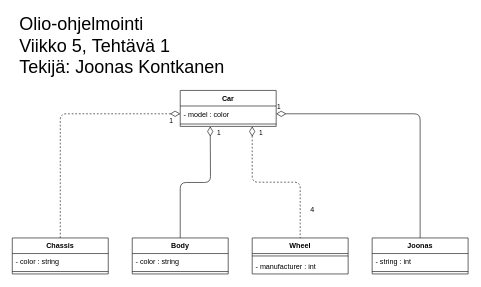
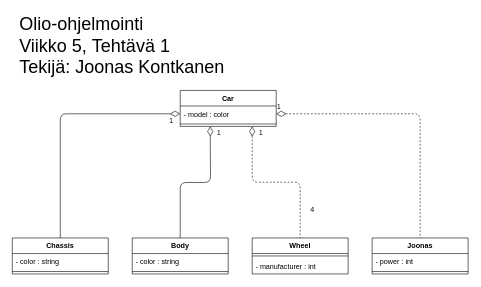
- <mxCell id="20" value="1" style="endArrow=none;html=1;endSize=12;startArrow=diamondThin;startSize=14;startFill=0;edgeStyle=orthogonalEdgeStyle;align=left;verticalAlign=bottom;exitX=1;exitY=0.5;exitDx=0;exitDy=0;entryX=0.5;entryY=0;entryDx=0;entryDy=0;endFill=0;" edge="1" parent="1" source="3" target="8"><mxGeometry x="-1" y="3" relative="1" as="geometry"><mxPoint x="350" y="460" as="sourcePoint" /><mxPoint x="510" y="460" as="targetPoint" /><Array as="points"><mxPoint x="700" y="189" /></Array></mxGeometry></mxCell>
+ <mxCell id="20" value="1" style="endArrow=none;html=1;endSize=12;startArrow=diamondThin;startSize=14;startFill=0;edgeStyle=orthogonalEdgeStyle;align=left;verticalAlign=bottom;exitX=1;exitY=0.5;exitDx=0;exitDy=0;entryX=0.5;entryY=0;entryDx=0;entryDy=0;endFill=0;dashed=1;" edge="1" parent="1" source="3" target="8"><mxGeometry x="-1" y="3" relative="1" as="geometry"><mxPoint x="350" y="460" as="sourcePoint" /><mxPoint x="510" y="460" as="targetPoint" /><Array as="points"><mxPoint x="700" y="189" /></Array></mxGeometry></mxCell>
- <mxCell id="17" value="1" style="endArrow=none;html=1;endSize=12;startArrow=diamondThin;startSize=14;startFill=0;edgeStyle=orthogonalEdgeStyle;align=left;verticalAlign=bottom;entryX=0.5;entryY=0;entryDx=0;entryDy=0;exitX=0;exitY=0.5;exitDx=0;exitDy=0;endFill=0;dashed=1;" edge="1" parent="1" source="3" target="14"><mxGeometry x="-0.902" y="21" relative="1" as="geometry"><mxPoint x="341" y="300" as="sourcePoint" /><mxPoint x="510" y="460" as="targetPoint" /><mxPoint as="offset" /></mxGeometry></mxCell>
+ <mxCell id="17" value="1" style="endArrow=none;html=1;endSize=12;startArrow=diamondThin;startSize=14;startFill=0;edgeStyle=orthogonalEdgeStyle;align=left;verticalAlign=bottom;entryX=0.5;entryY=0;entryDx=0;entryDy=0;exitX=0;exitY=0.5;exitDx=0;exitDy=0;endFill=0;" edge="1" parent="1" source="3" target="14"><mxGeometry x="-0.902" y="21" relative="1" as="geometry"><mxPoint x="341" y="300" as="sourcePoint" /><mxPoint x="510" y="460" as="targetPoint" /><mxPoint as="offset" /></mxGeometry></mxCell>
- <mxCell id="9" value="- string : int" style="text;strokeColor=none;fillColor=none;align=left;verticalAlign=top;spacingLeft=4;spacingRight=4;overflow=hidden;rotatable=0;points=[[0,0.5],[1,0.5]];portConstraint=eastwest;" vertex="1" parent="8"><mxGeometry y="26" width="160" height="26" as="geometry" /></mxCell>
+ <mxCell id="9" value="- power : int" style="text;strokeColor=none;fillColor=none;align=left;verticalAlign=top;spacingLeft=4;spacingRight=4;overflow=hidden;rotatable=0;points=[[0,0.5],[1,0.5]];portConstraint=eastwest;" vertex="1" parent="8"><mxGeometry y="26" width="160" height="26" as="geometry" /></mxCell>
